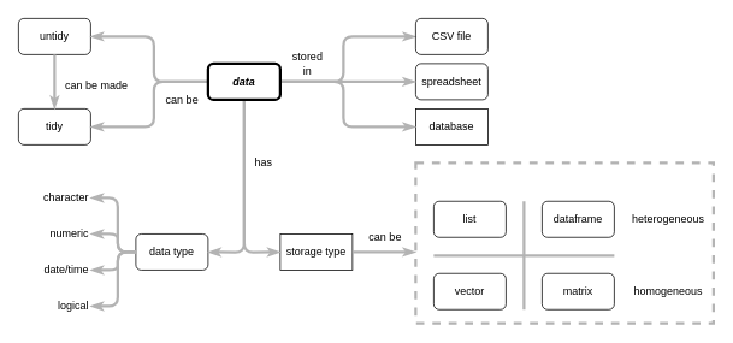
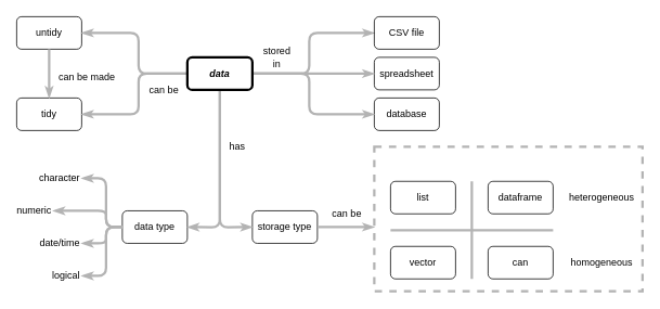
- <mxCell id="10" value="database" style="whiteSpace=wrap;html=1;fontSize=12;fontFamily=Helvetica;fillColor=none;rounded=0;" vertex="1" parent="1"><mxGeometry x="460" y="120" width="80" height="40" as="geometry" /></mxCell>
+ <mxCell id="10" value="database" style="rounded=1;whiteSpace=wrap;html=1;fontSize=12;fontFamily=Helvetica;fillColor=none;" vertex="1" parent="1"><mxGeometry x="460" y="120" width="80" height="40" as="geometry" /></mxCell>
- <mxCell id="23" value="numeric" style="text;html=1;strokeColor=none;fillColor=none;align=right;verticalAlign=middle;whiteSpace=wrap;rounded=0;" vertex="1" parent="1"><mxGeometry x="40" y="248.75" width="60" height="20" as="geometry" /></mxCell>
+ <mxCell id="23" value="numeric" style="text;html=1;strokeColor=none;fillColor=none;align=right;verticalAlign=middle;whiteSpace=wrap;rounded=0;" vertex="1" parent="1"><mxGeometry x="5" y="248.75" width="60" height="20" as="geometry" /></mxCell>
- <mxCell id="20" value="storage type" style="whiteSpace=wrap;html=1;fontSize=12;fontFamily=Helvetica;fillColor=none;rounded=0;" vertex="1" parent="1"><mxGeometry x="310" y="258.75" width="80" height="40" as="geometry" /></mxCell>
+ <mxCell id="20" value="storage type" style="rounded=1;whiteSpace=wrap;html=1;fontSize=12;fontFamily=Helvetica;fillColor=none;" vertex="1" parent="1"><mxGeometry x="310" y="258.75" width="80" height="40" as="geometry" /></mxCell>
- <mxCell id="6" value="matrix" style="rounded=1;whiteSpace=wrap;html=1;fontSize=12;fontFamily=Helvetica;fillColor=none;" vertex="1" parent="1"><mxGeometry x="600" y="302.5" width="80" height="40" as="geometry" /></mxCell>
+ <mxCell id="6" value="can" style="rounded=1;whiteSpace=wrap;html=1;fontSize=12;fontFamily=Helvetica;fillColor=none;" vertex="1" parent="1"><mxGeometry x="600" y="302.5" width="80" height="40" as="geometry" /></mxCell>
